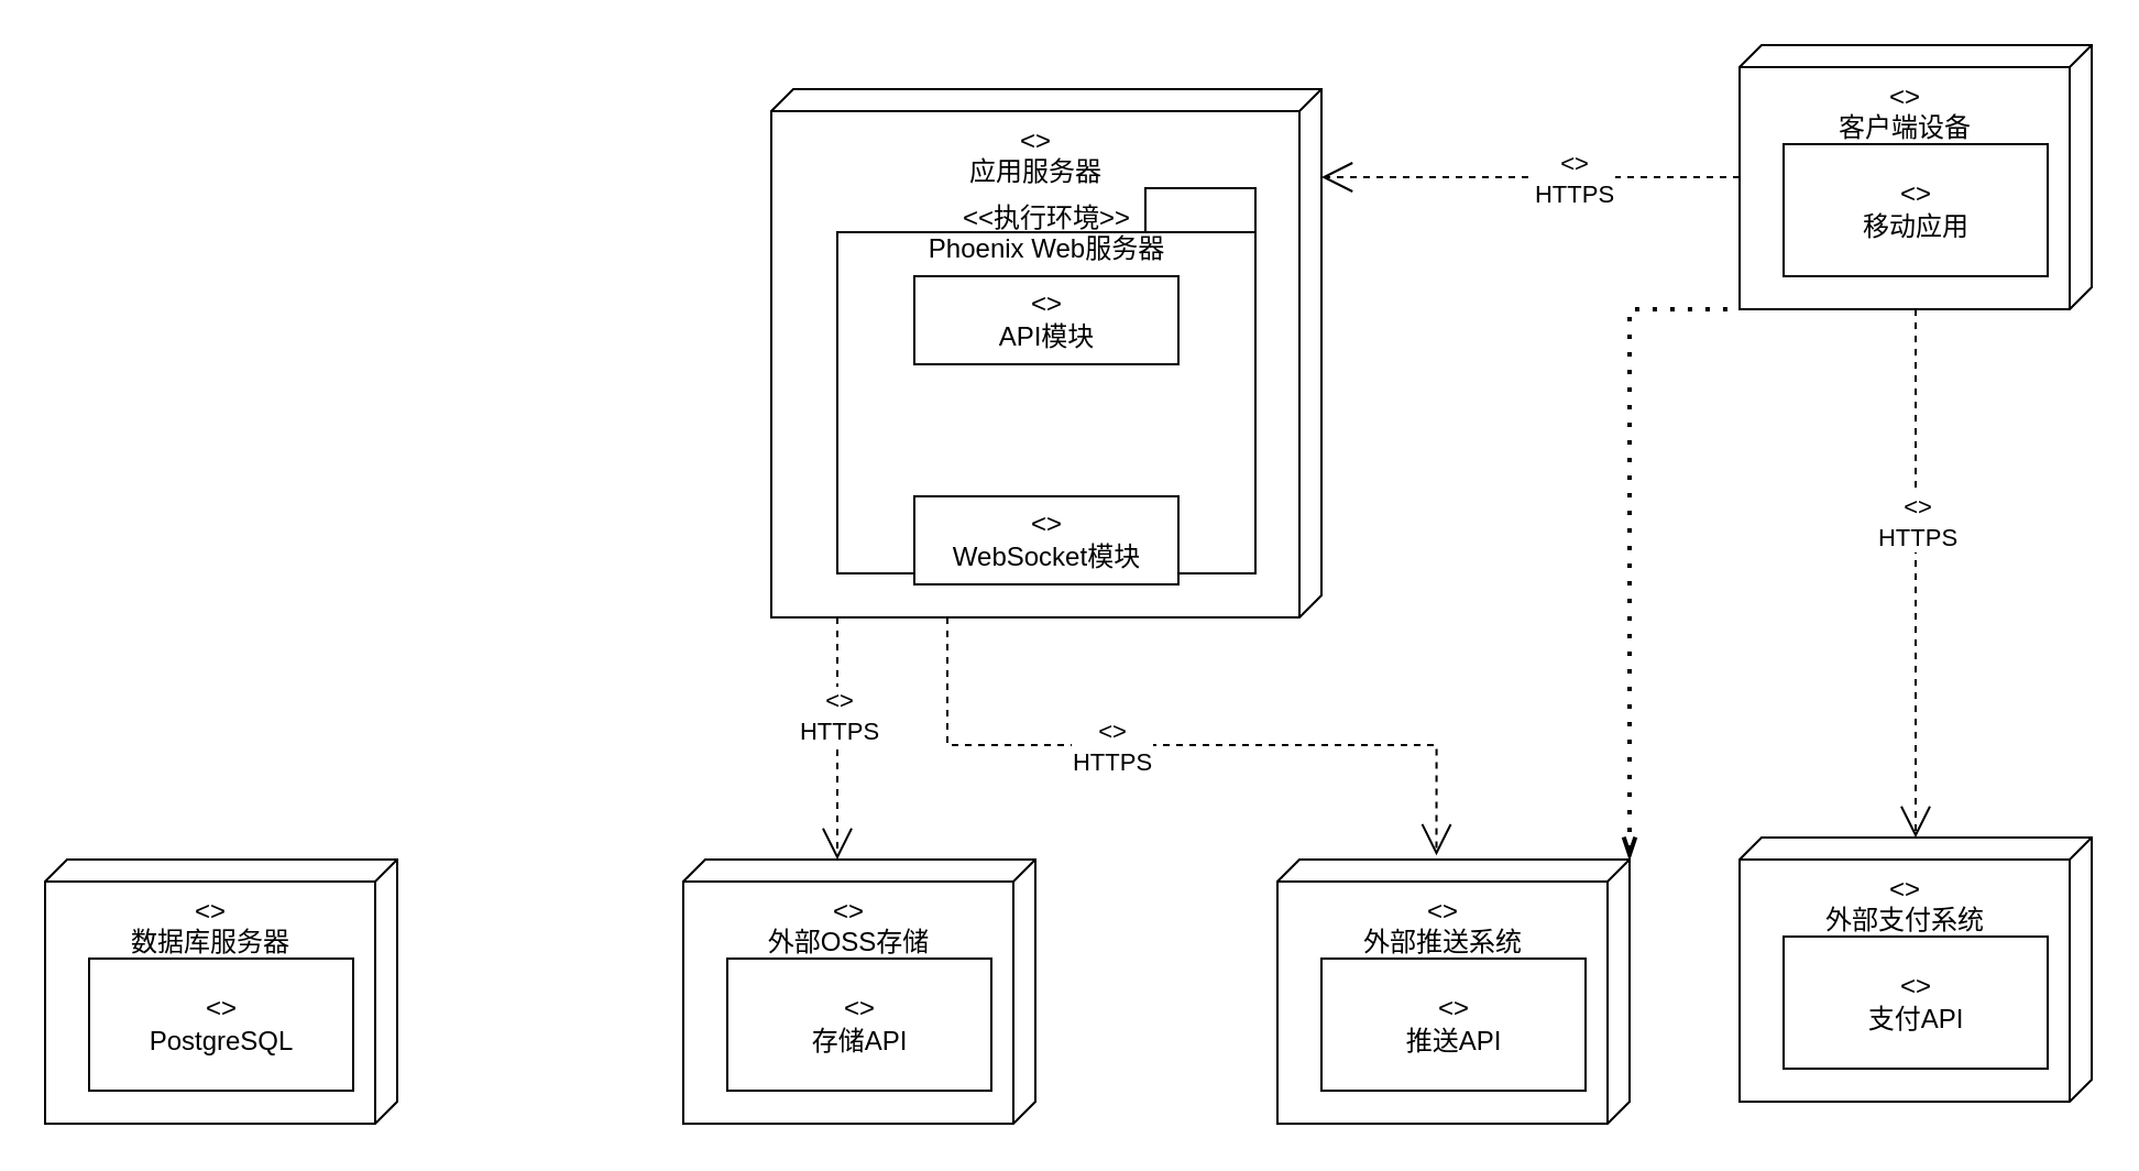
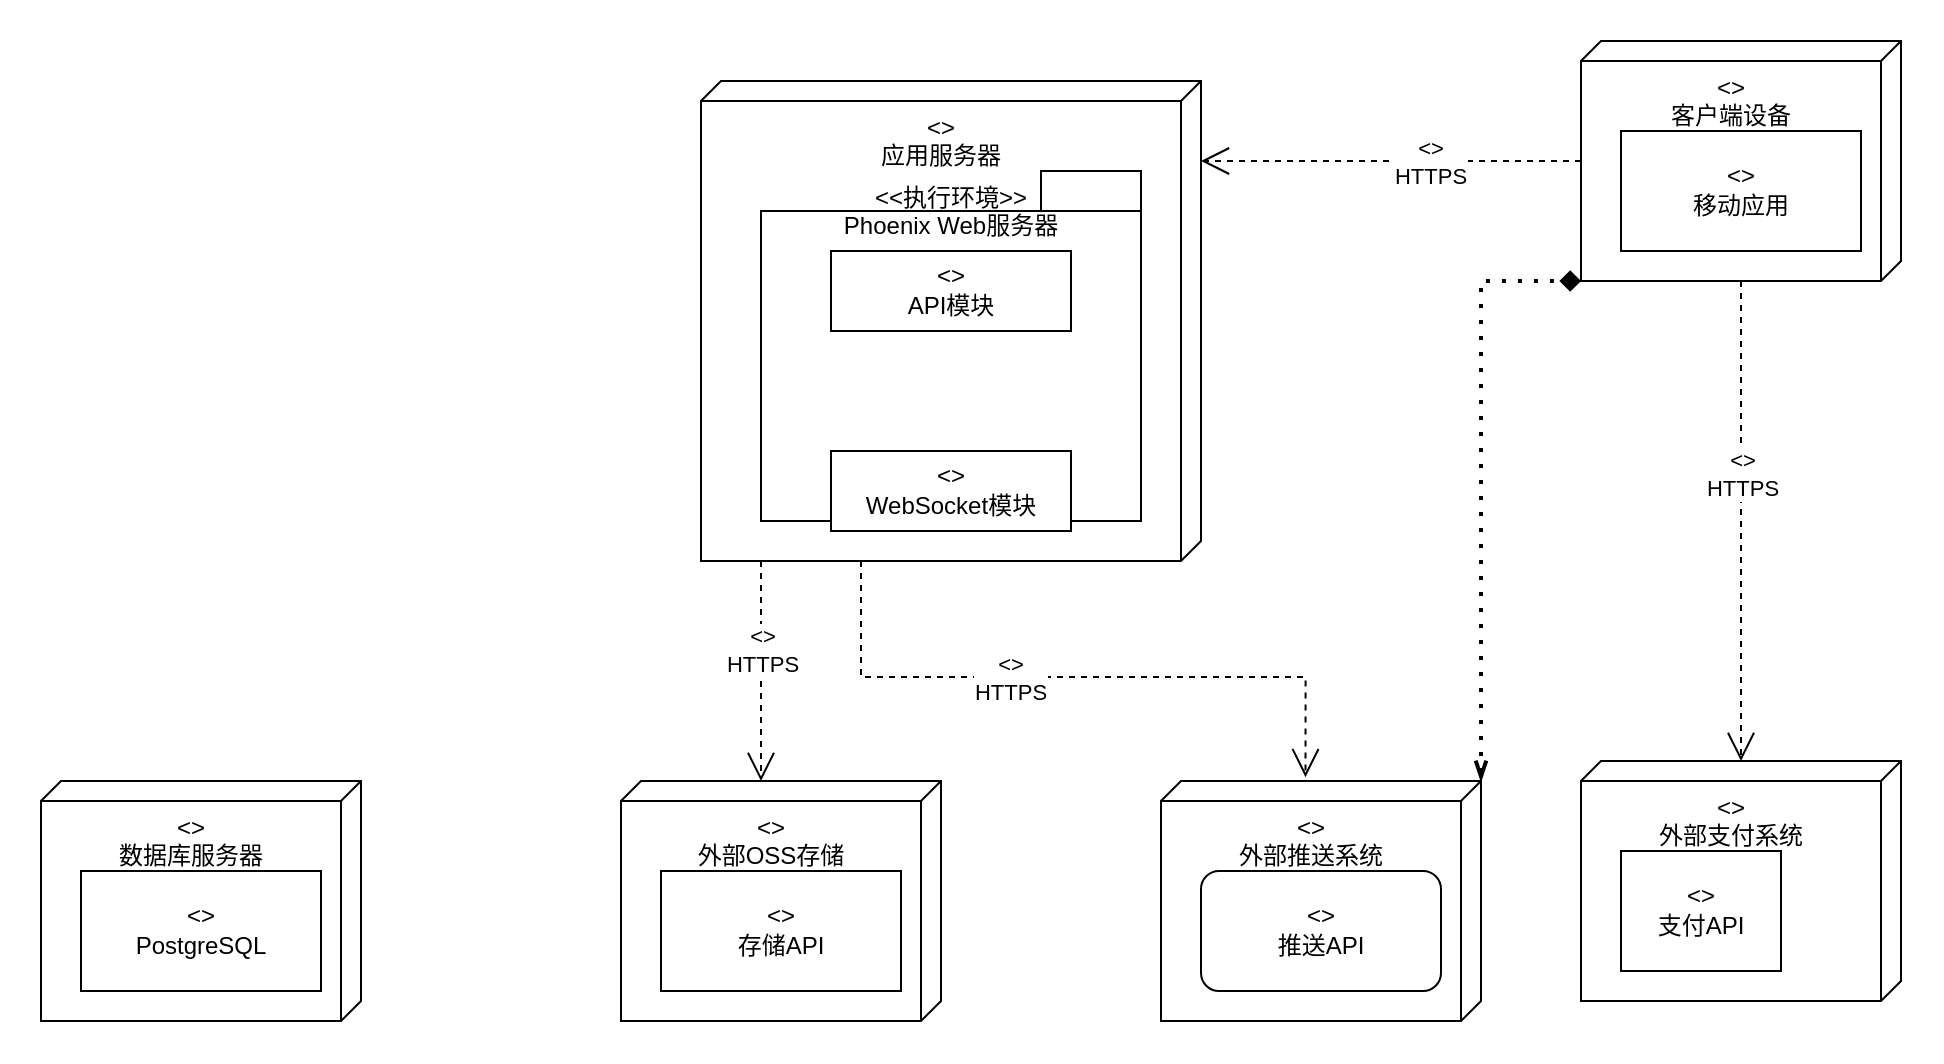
- <mxCell id="24" value="" style="endArrow=none;dashed=1;html=1;dashPattern=1 3;strokeWidth=2;rounded=0;entryX=1;entryY=1;entryDx=0;entryDy=0;entryPerimeter=0;exitX=0;exitY=0;exitDx=0;exitDy=0;exitPerimeter=0;startArrow=openThin;startFill=0;" parent="1" source="12" target="2" edge="1"><mxGeometry width="50" height="50" relative="1" as="geometry"><mxPoint x="710" y="290" as="sourcePoint" /><mxPoint x="760" y="240" as="targetPoint" /><Array as="points"><mxPoint x="740" y="140" /></Array></mxGeometry></mxCell>
+ <mxCell id="24" value="" style="endArrow=diamond;dashed=1;html=1;dashPattern=1 3;strokeWidth=2;rounded=0;entryX=1;entryY=1;entryDx=0;entryDy=0;entryPerimeter=0;exitX=0;exitY=0;exitDx=0;exitDy=0;exitPerimeter=0;startArrow=openThin;startFill=0;" parent="1" source="12" target="2" edge="1"><mxGeometry width="50" height="50" relative="1" as="geometry"><mxPoint x="710" y="290" as="sourcePoint" /><mxPoint x="760" y="240" as="targetPoint" /><Array as="points"><mxPoint x="740" y="140" /></Array></mxGeometry></mxCell>
- <mxCell id="11" value="&lt;&lt;component&gt;&gt;&#10;支付API" style="html=1;dropTarget=0;strokeWidth=1;" parent="10" vertex="1"><mxGeometry x="20" y="45" width="120" height="60" as="geometry" /></mxCell>
+ <mxCell id="11" value="&lt;&lt;component&gt;&gt;&#10;支付API" style="html=1;dropTarget=0;strokeWidth=1;" parent="10" vertex="1"><mxGeometry x="20" y="45" width="80" height="60" as="geometry" /></mxCell>
- <mxCell id="13" value="&lt;&lt;component&gt;&gt;&#10;推送API" style="html=1;dropTarget=0;strokeWidth=1;" parent="12" vertex="1"><mxGeometry x="20" y="45" width="120" height="60" as="geometry" /></mxCell>
+ <mxCell id="13" value="&lt;&lt;component&gt;&gt;&#10;推送API" style="html=1;dropTarget=0;strokeWidth=1;rounded=1;" parent="12" vertex="1"><mxGeometry x="20" y="45" width="120" height="60" as="geometry" /></mxCell>
